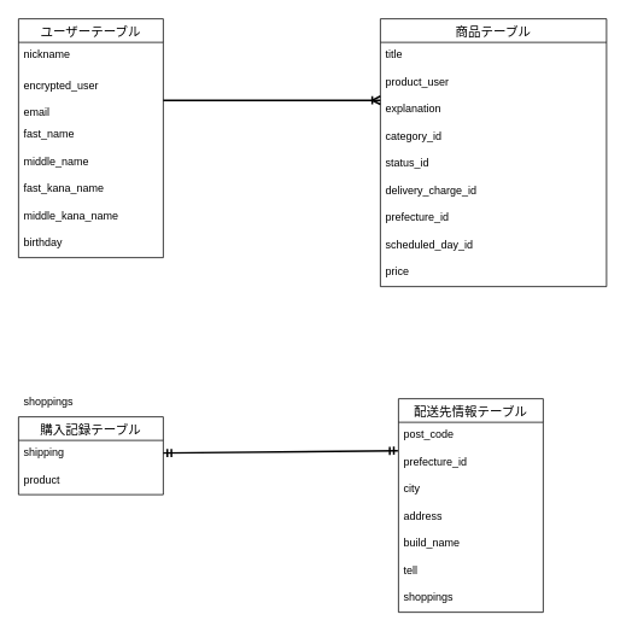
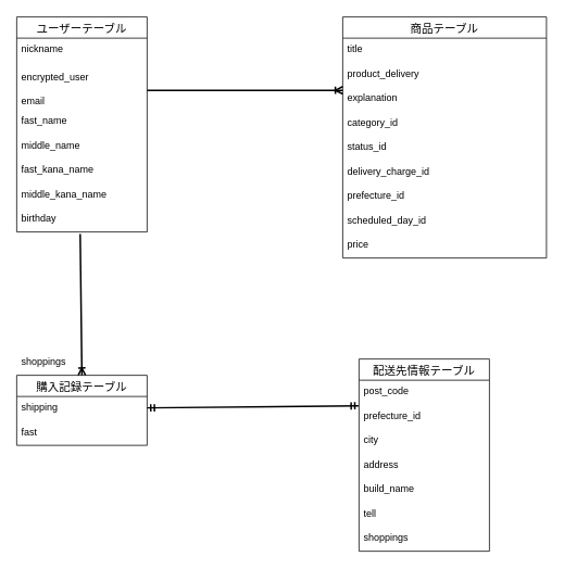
- <mxCell id="13" value="product_user" style="text;strokeColor=none;fillColor=none;spacingLeft=4;spacingRight=4;overflow=hidden;rotatable=0;points=[[0,0.5],[1,0.5]];portConstraint=eastwest;fontSize=12;" vertex="1" parent="11"><mxGeometry y="56" width="250" height="30" as="geometry" /></mxCell>
+ <mxCell id="13" value="product_delivery" style="text;strokeColor=none;fillColor=none;spacingLeft=4;spacingRight=4;overflow=hidden;rotatable=0;points=[[0,0.5],[1,0.5]];portConstraint=eastwest;fontSize=12;" vertex="1" parent="11"><mxGeometry y="56" width="250" height="30" as="geometry" /></mxCell>
+ <mxCell id="34" value="" style="fontSize=12;html=1;endArrow=ERoneToMany;strokeWidth=2;exitX=0.487;exitY=1.086;exitDx=0;exitDy=0;exitPerimeter=0;entryX=0.5;entryY=0;entryDx=0;entryDy=0;" edge="1" parent="1" source="10" target="21"><mxGeometry width="100" height="100" relative="1" as="geometry"><mxPoint x="170" y="230" as="sourcePoint" /><mxPoint x="270" y="130" as="targetPoint" /></mxGeometry></mxCell>
- <mxCell id="23" value="product" style="text;strokeColor=none;fillColor=none;spacingLeft=4;spacingRight=4;overflow=hidden;rotatable=0;points=[[0,0.5],[1,0.5]];portConstraint=eastwest;fontSize=12;" vertex="1" parent="21"><mxGeometry y="56" width="160" height="30" as="geometry" /></mxCell>
+ <mxCell id="23" value="fast" style="text;strokeColor=none;fillColor=none;spacingLeft=4;spacingRight=4;overflow=hidden;rotatable=0;points=[[0,0.5],[1,0.5]];portConstraint=eastwest;fontSize=12;" vertex="1" parent="21"><mxGeometry y="56" width="160" height="30" as="geometry" /></mxCell>
